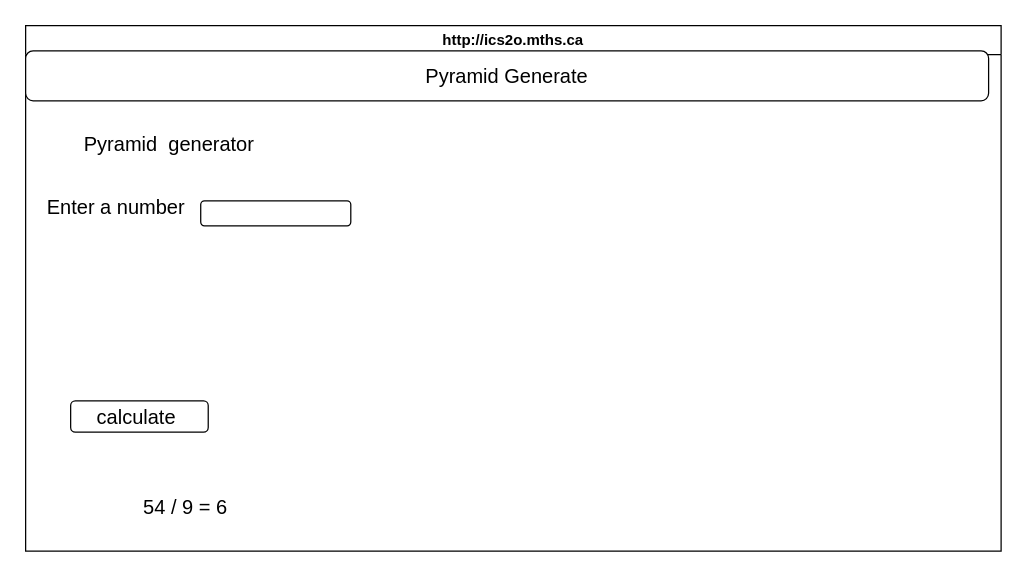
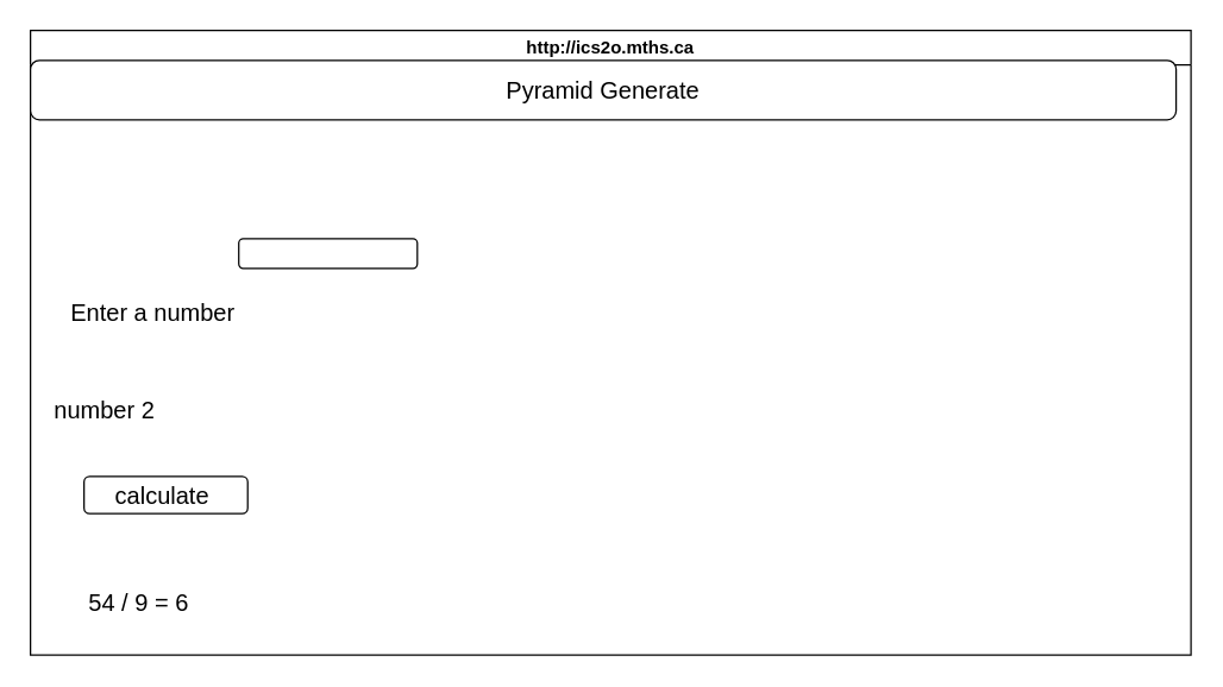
- <mxCell id="6" value="&lt;span style=&quot;font-size: 16px;&quot;&gt;Pyramid&amp;nbsp; generator&lt;/span&gt;" style="text;html=1;strokeColor=none;fillColor=none;align=center;verticalAlign=middle;whiteSpace=wrap;rounded=0;" vertex="1" parent="2"><mxGeometry x="15" y="80" width="200" height="30" as="geometry" /></mxCell>
- <mxCell id="7" value="Enter a number" style="text;html=1;strokeColor=none;fillColor=none;align=center;verticalAlign=middle;whiteSpace=wrap;rounded=0;fontSize=16;" vertex="1" parent="2"><mxGeometry x="5" y="130" width="135" height="30" as="geometry" /></mxCell>
+ <mxCell id="7" value="Enter a number" style="text;html=1;strokeColor=none;fillColor=none;align=center;verticalAlign=middle;whiteSpace=wrap;rounded=0;fontSize=16;" vertex="1" parent="2"><mxGeometry x="15" y="175" width="135" height="30" as="geometry" /></mxCell>
+ <mxCell id="8" value="number 2" style="text;html=1;strokeColor=none;fillColor=none;align=center;verticalAlign=middle;whiteSpace=wrap;rounded=0;fontSize=16;" vertex="1" parent="2"><mxGeometry x="15" y="240" width="70" height="30" as="geometry" /></mxCell>
- <mxCell id="5" value="54 / 9 = 6" style="text;html=1;strokeColor=none;fillColor=none;align=center;verticalAlign=middle;whiteSpace=wrap;rounded=0;fontSize=16;" vertex="1" parent="2"><mxGeometry x="88" y="370" width="80" height="30" as="geometry" /></mxCell>
+ <mxCell id="5" value="54 / 9 = 6" style="text;html=1;strokeColor=none;fillColor=none;align=center;verticalAlign=middle;whiteSpace=wrap;rounded=0;fontSize=16;" vertex="1" parent="2"><mxGeometry x="33" y="370" width="80" height="30" as="geometry" /></mxCell>
